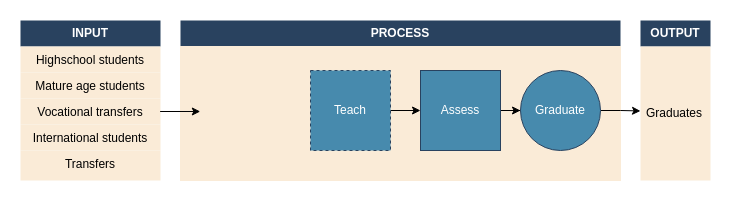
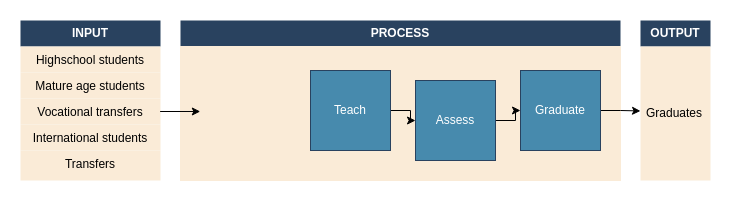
- <mxCell id="5" value="Teach" style="whiteSpace=wrap;html=1;aspect=fixed;fillColor=#478AAD;strokeColor=#29425F;fontColor=#FFFFFF;dashed=1;" parent="1" vertex="1"><mxGeometry x="310" y="70" width="80" height="80" as="geometry" /></mxCell>
+ <mxCell id="5" value="Teach" style="whiteSpace=wrap;html=1;aspect=fixed;fillColor=#478AAD;strokeColor=#29425F;fontColor=#FFFFFF;" parent="1" vertex="1"><mxGeometry x="310" y="70" width="80" height="80" as="geometry" /></mxCell>
- <mxCell id="7" value="Assess" style="whiteSpace=wrap;html=1;aspect=fixed;fillColor=#478AAD;strokeColor=#29425F;fontColor=#FFFFFF;" parent="1" vertex="1"><mxGeometry x="420" y="70" width="80" height="80" as="geometry" /></mxCell>
+ <mxCell id="7" value="Assess" style="whiteSpace=wrap;html=1;aspect=fixed;fillColor=#478AAD;strokeColor=#29425F;fontColor=#FFFFFF;" parent="1" vertex="1"><mxGeometry x="415" y="80" width="80" height="80" as="geometry" /></mxCell>
- <mxCell id="9" value="Graduate" style="ellipse;whiteSpace=wrap;html=1;aspect=fixed;fillColor=#478AAD;strokeColor=#29425F;fontColor=#FFFFFF;" parent="1" vertex="1"><mxGeometry x="520" y="70" width="80" height="80" as="geometry" /></mxCell>
+ <mxCell id="9" value="Graduate" style="whiteSpace=wrap;html=1;aspect=fixed;fillColor=#478AAD;strokeColor=#29425F;fontColor=#FFFFFF;" parent="1" vertex="1"><mxGeometry x="520" y="70" width="80" height="80" as="geometry" /></mxCell>
